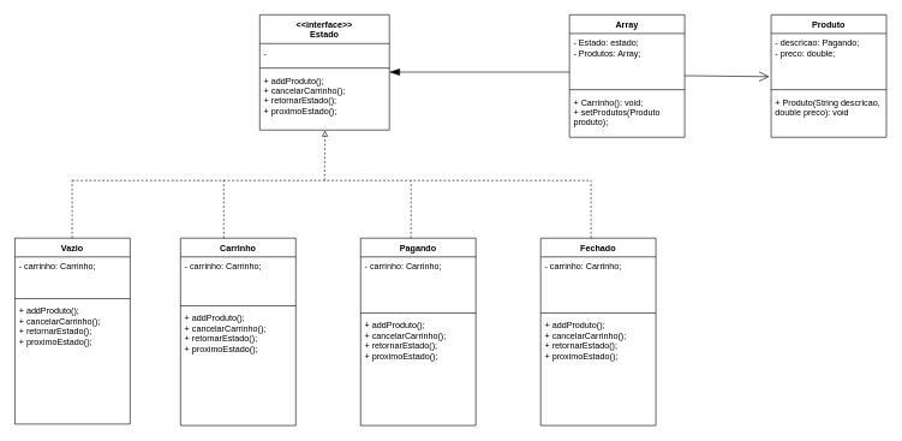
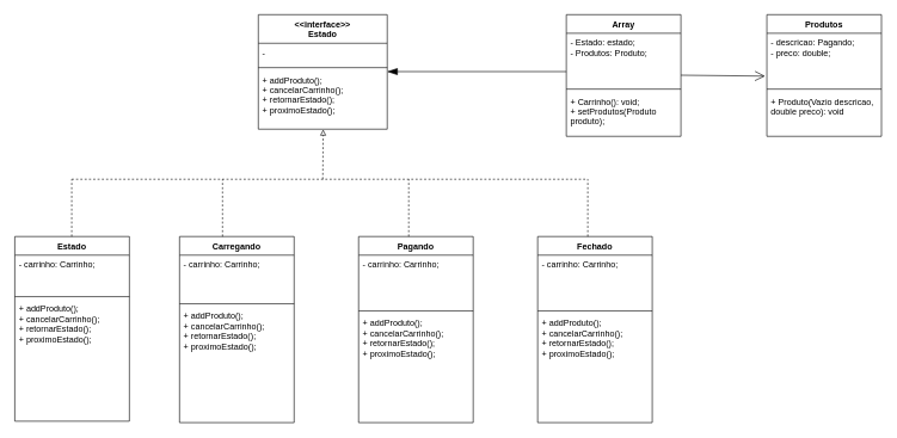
- <mxCell id="18" value="Produto" style="swimlane;fontStyle=1;align=center;verticalAlign=top;childLayout=stackLayout;horizontal=1;startSize=26;horizontalStack=0;resizeParent=1;resizeParentMax=0;resizeLast=0;collapsible=1;marginBottom=0;" parent="1" vertex="1"><mxGeometry x="1070" y="20" width="160" height="170" as="geometry" /></mxCell>
+ <mxCell id="18" value="Produtos" style="swimlane;fontStyle=1;align=center;verticalAlign=top;childLayout=stackLayout;horizontal=1;startSize=26;horizontalStack=0;resizeParent=1;resizeParentMax=0;resizeLast=0;collapsible=1;marginBottom=0;" parent="1" vertex="1"><mxGeometry x="1070" y="20" width="160" height="170" as="geometry" /></mxCell>
- <mxCell id="24" value="- Estado: estado;&#10;- Produtos: Array;" style="text;strokeColor=none;fillColor=none;align=left;verticalAlign=top;spacingLeft=4;spacingRight=4;overflow=hidden;rotatable=0;points=[[0,0.5],[1,0.5]];portConstraint=eastwest;" parent="23" vertex="1"><mxGeometry y="26" width="160" height="74" as="geometry" /></mxCell>
+ <mxCell id="24" value="- Estado: estado;&#10;- Produtos: Produto;" style="text;strokeColor=none;fillColor=none;align=left;verticalAlign=top;spacingLeft=4;spacingRight=4;overflow=hidden;rotatable=0;points=[[0,0.5],[1,0.5]];portConstraint=eastwest;" parent="23" vertex="1"><mxGeometry y="26" width="160" height="74" as="geometry" /></mxCell>
- <mxCell id="21" value="+ Produto(String descricao, &#10;double preco): void" style="text;strokeColor=none;fillColor=none;align=left;verticalAlign=top;spacingLeft=4;spacingRight=4;overflow=hidden;rotatable=0;points=[[0,0.5],[1,0.5]];portConstraint=eastwest;" parent="18" vertex="1"><mxGeometry y="108" width="160" height="62" as="geometry" /></mxCell>
+ <mxCell id="21" value="+ Produto(Vazio descricao, &#10;double preco): void" style="text;strokeColor=none;fillColor=none;align=left;verticalAlign=top;spacingLeft=4;spacingRight=4;overflow=hidden;rotatable=0;points=[[0,0.5],[1,0.5]];portConstraint=eastwest;" parent="18" vertex="1"><mxGeometry y="108" width="160" height="62" as="geometry" /></mxCell>
- <mxCell id="2" value="Vazio" style="swimlane;fontStyle=1;align=center;verticalAlign=top;childLayout=stackLayout;horizontal=1;startSize=26;horizontalStack=0;resizeParent=1;resizeParentMax=0;resizeLast=0;collapsible=1;marginBottom=0;" parent="1" vertex="1"><mxGeometry x="20" y="330" width="160" height="258" as="geometry" /></mxCell>
+ <mxCell id="2" value="Estado" style="swimlane;fontStyle=1;align=center;verticalAlign=top;childLayout=stackLayout;horizontal=1;startSize=26;horizontalStack=0;resizeParent=1;resizeParentMax=0;resizeLast=0;collapsible=1;marginBottom=0;" parent="1" vertex="1"><mxGeometry x="20" y="330" width="160" height="258" as="geometry" /></mxCell>
- <mxCell id="6" value="Carrinho" style="swimlane;fontStyle=1;align=center;verticalAlign=top;childLayout=stackLayout;horizontal=1;startSize=26;horizontalStack=0;resizeParent=1;resizeParentMax=0;resizeLast=0;collapsible=1;marginBottom=0;" parent="1" vertex="1"><mxGeometry x="250" y="330" width="160" height="260" as="geometry" /></mxCell>
+ <mxCell id="6" value="Carregando" style="swimlane;fontStyle=1;align=center;verticalAlign=top;childLayout=stackLayout;horizontal=1;startSize=26;horizontalStack=0;resizeParent=1;resizeParentMax=0;resizeLast=0;collapsible=1;marginBottom=0;" parent="1" vertex="1"><mxGeometry x="250" y="330" width="160" height="260" as="geometry" /></mxCell>
